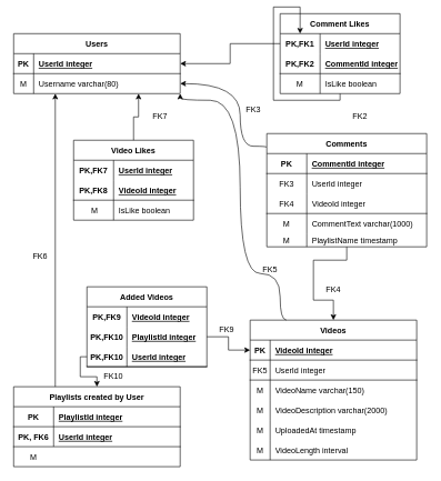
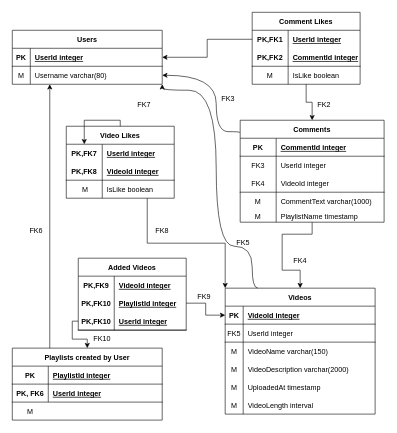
- <mxCell id="48" value="" style="endArrow=classic;html=1;rounded=0;edgeStyle=orthogonalEdgeStyle;exitX=0.5;exitY=1;exitDx=0;exitDy=0;" parent="1" source="37" target="39" edge="1"><mxGeometry width="50" height="50" relative="1" as="geometry"><mxPoint x="520" y="330" as="sourcePoint" /><mxPoint x="495.034" y="200" as="targetPoint" /></mxGeometry></mxCell>
+ <mxCell id="48" value="" style="endArrow=classic;html=1;rounded=0;edgeStyle=orthogonalEdgeStyle;exitX=0.5;exitY=1;exitDx=0;exitDy=0;entryX=0.5;entryY=0;entryDx=0;entryDy=0;" parent="1" source="37" target="50" edge="1"><mxGeometry width="50" height="50" relative="1" as="geometry"><mxPoint x="520" y="330" as="sourcePoint" /><mxPoint x="495.034" y="200" as="targetPoint" /></mxGeometry></mxCell>
- <mxCell id="84" value="" style="endArrow=classic;html=1;rounded=0;edgeStyle=orthogonalEdgeStyle;entryX=0.75;entryY=1;entryDx=0;entryDy=0;exitX=0.5;exitY=0;exitDx=0;exitDy=0;" parent="1" source="74" target="21" edge="1"><mxGeometry width="50" height="50" relative="1" as="geometry"><mxPoint x="230" y="380" as="sourcePoint" /><mxPoint x="280" y="330" as="targetPoint" /></mxGeometry></mxCell>
+ <mxCell id="84" value="" style="endArrow=classic;html=1;rounded=0;edgeStyle=orthogonalEdgeStyle;exitX=0.5;exitY=0;exitDx=0;exitDy=0;" parent="1" source="74" target="76" edge="1"><mxGeometry width="50" height="50" relative="1" as="geometry"><mxPoint x="230" y="380" as="sourcePoint" /><mxPoint x="280" y="330" as="targetPoint" /></mxGeometry></mxCell>
+ <mxCell id="87" value="FK8" style="text;html=1;strokeColor=none;fillColor=none;align=center;verticalAlign=middle;whiteSpace=wrap;rounded=0;" parent="1" vertex="1"><mxGeometry x="240" y="370" width="60" height="30" as="geometry" /></mxCell>
+ <mxCell id="86" value="" style="endArrow=classic;html=1;rounded=0;edgeStyle=orthogonalEdgeStyle;exitX=0.75;exitY=1;exitDx=0;exitDy=0;entryX=0;entryY=0;entryDx=0;entryDy=0;" parent="1" source="74" target="2" edge="1"><mxGeometry width="50" height="50" relative="1" as="geometry"><mxPoint x="230" y="380" as="sourcePoint" /><mxPoint x="280" y="330" as="targetPoint" /></mxGeometry></mxCell>
